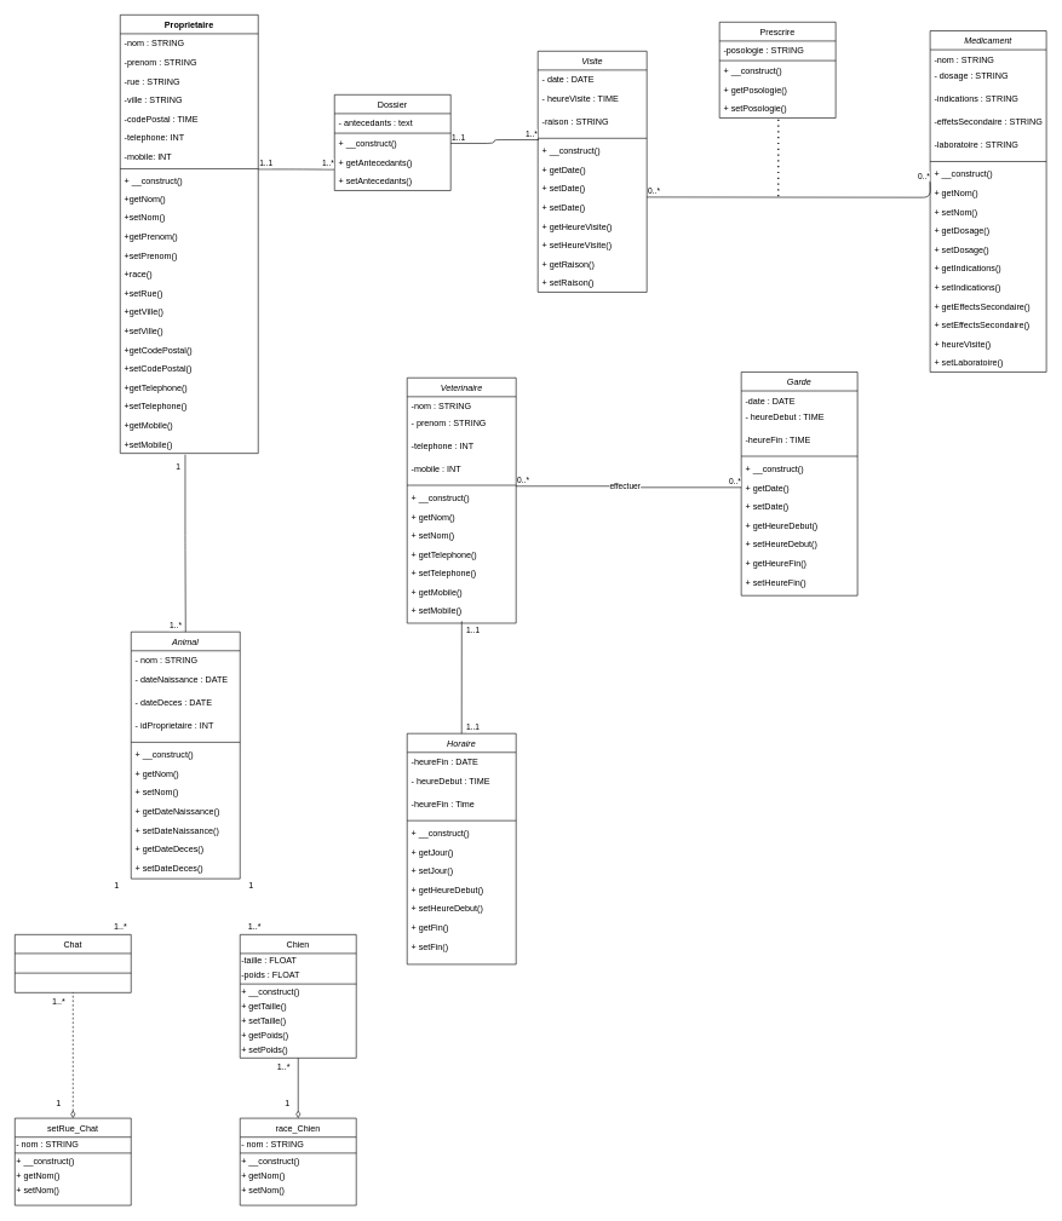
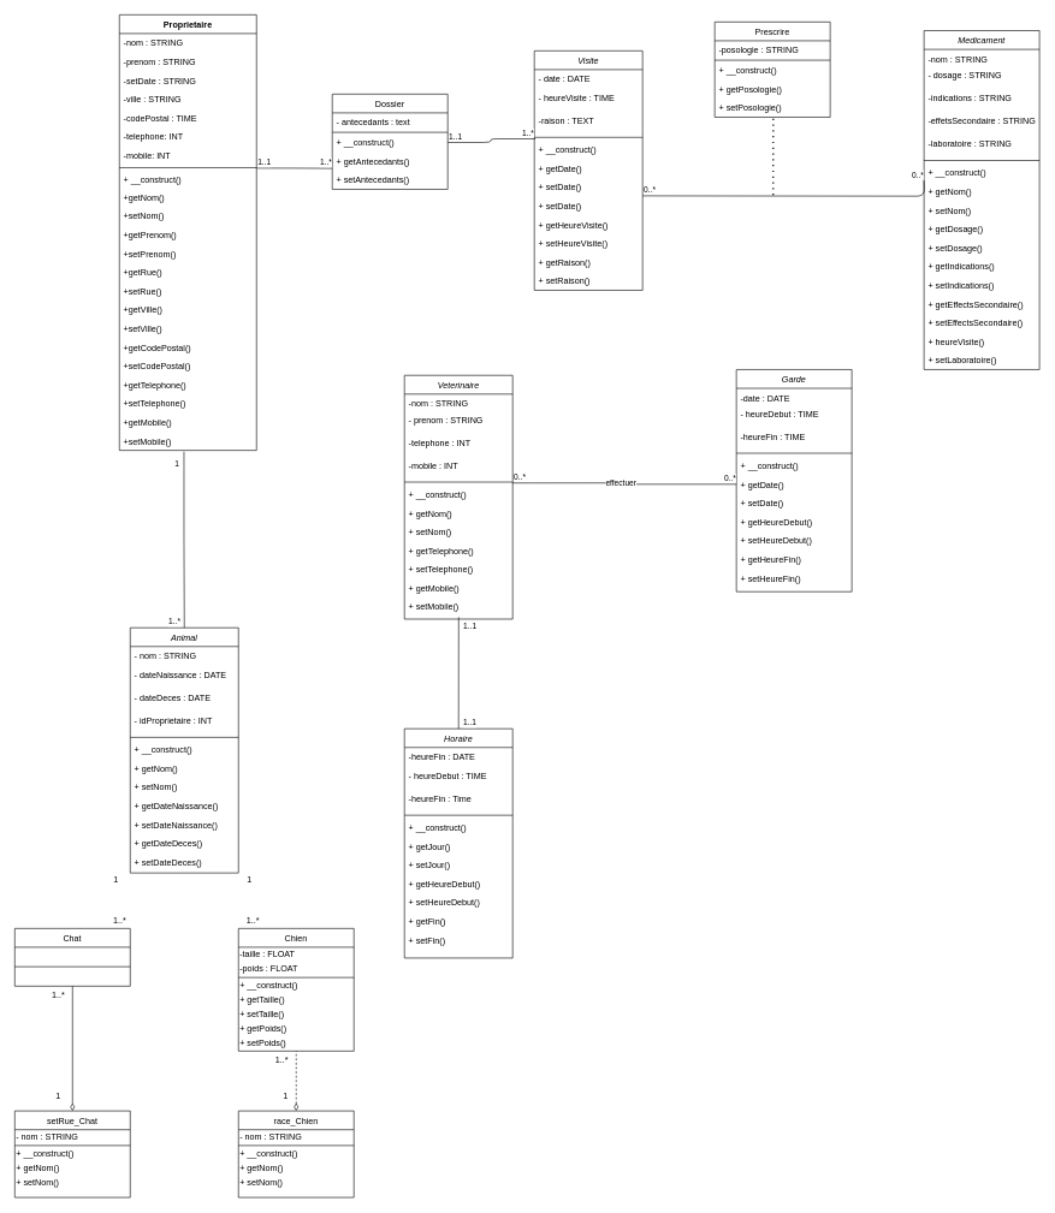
- <mxCell id="20" value="-rue : STRING" style="text;strokeColor=none;fillColor=none;align=left;verticalAlign=top;spacingLeft=4;spacingRight=4;overflow=hidden;rotatable=0;points=[[0,0.5],[1,0.5]];portConstraint=eastwest;" vertex="1" parent="17"><mxGeometry y="78" width="190" height="26" as="geometry" /></mxCell>
+ <mxCell id="20" value="-setDate : STRING" style="text;strokeColor=none;fillColor=none;align=left;verticalAlign=top;spacingLeft=4;spacingRight=4;overflow=hidden;rotatable=0;points=[[0,0.5],[1,0.5]];portConstraint=eastwest;" vertex="1" parent="17"><mxGeometry y="78" width="190" height="26" as="geometry" /></mxCell>
- <mxCell id="87" value="-raison : STRING" style="text;align=left;verticalAlign=top;spacingLeft=4;spacingRight=4;overflow=hidden;rotatable=0;points=[[0,0.5],[1,0.5]];portConstraint=eastwest;rounded=0;shadow=0;html=0;" vertex="1" parent="84"><mxGeometry y="84" width="150" height="32" as="geometry" /></mxCell>
+ <mxCell id="87" value="-raison : TEXT" style="text;align=left;verticalAlign=top;spacingLeft=4;spacingRight=4;overflow=hidden;rotatable=0;points=[[0,0.5],[1,0.5]];portConstraint=eastwest;rounded=0;shadow=0;html=0;" vertex="1" parent="84"><mxGeometry y="84" width="150" height="32" as="geometry" /></mxCell>
- <mxCell id="31" value="+race()" style="text;strokeColor=none;fillColor=none;align=left;verticalAlign=top;spacingLeft=4;spacingRight=4;overflow=hidden;rotatable=0;points=[[0,0.5],[1,0.5]];portConstraint=eastwest;" vertex="1" parent="17"><mxGeometry y="344" width="190" height="26" as="geometry" /></mxCell>
+ <mxCell id="31" value="+getRue()" style="text;strokeColor=none;fillColor=none;align=left;verticalAlign=top;spacingLeft=4;spacingRight=4;overflow=hidden;rotatable=0;points=[[0,0.5],[1,0.5]];portConstraint=eastwest;" vertex="1" parent="17"><mxGeometry y="344" width="190" height="26" as="geometry" /></mxCell>
- <mxCell id="41" style="edgeStyle=none;rounded=1;orthogonalLoop=1;jettySize=auto;html=1;exitX=0.5;exitY=0;exitDx=0;exitDy=0;entryX=0.5;entryY=1;entryDx=0;entryDy=0;startArrow=diamondThin;startFill=0;endArrow=none;endFill=0;startSize=8;dashed=1;" edge="1" parent="1" source="42" target="15"><mxGeometry relative="1" as="geometry" /></mxCell>
+ <mxCell id="41" style="edgeStyle=none;rounded=1;orthogonalLoop=1;jettySize=auto;html=1;exitX=0.5;exitY=0;exitDx=0;exitDy=0;entryX=0.5;entryY=1;entryDx=0;entryDy=0;startArrow=diamondThin;startFill=0;endArrow=none;endFill=0;startSize=8;" edge="1" parent="1" source="42" target="15"><mxGeometry relative="1" as="geometry" /></mxCell>
- <mxCell id="63" style="edgeStyle=none;rounded=1;orthogonalLoop=1;jettySize=auto;html=1;startArrow=diamondThin;startFill=0;endArrow=none;endFill=0;entryX=0.5;entryY=1;entryDx=0;entryDy=0;startSize=8;exitX=0.5;exitY=0;exitDx=0;exitDy=0;" edge="1" parent="1" source="57" target="48"><mxGeometry relative="1" as="geometry"><mxPoint x="470" y="1170" as="sourcePoint" /><mxPoint x="420" y="1040" as="targetPoint" /></mxGeometry></mxCell>
+ <mxCell id="63" style="edgeStyle=none;rounded=1;orthogonalLoop=1;jettySize=auto;html=1;startArrow=diamondThin;startFill=0;endArrow=none;endFill=0;entryX=0.5;entryY=1;entryDx=0;entryDy=0;startSize=8;exitX=0.5;exitY=0;exitDx=0;exitDy=0;dashed=1;" edge="1" parent="1" source="57" target="48"><mxGeometry relative="1" as="geometry"><mxPoint x="470" y="1170" as="sourcePoint" /><mxPoint x="420" y="1040" as="targetPoint" /></mxGeometry></mxCell>
